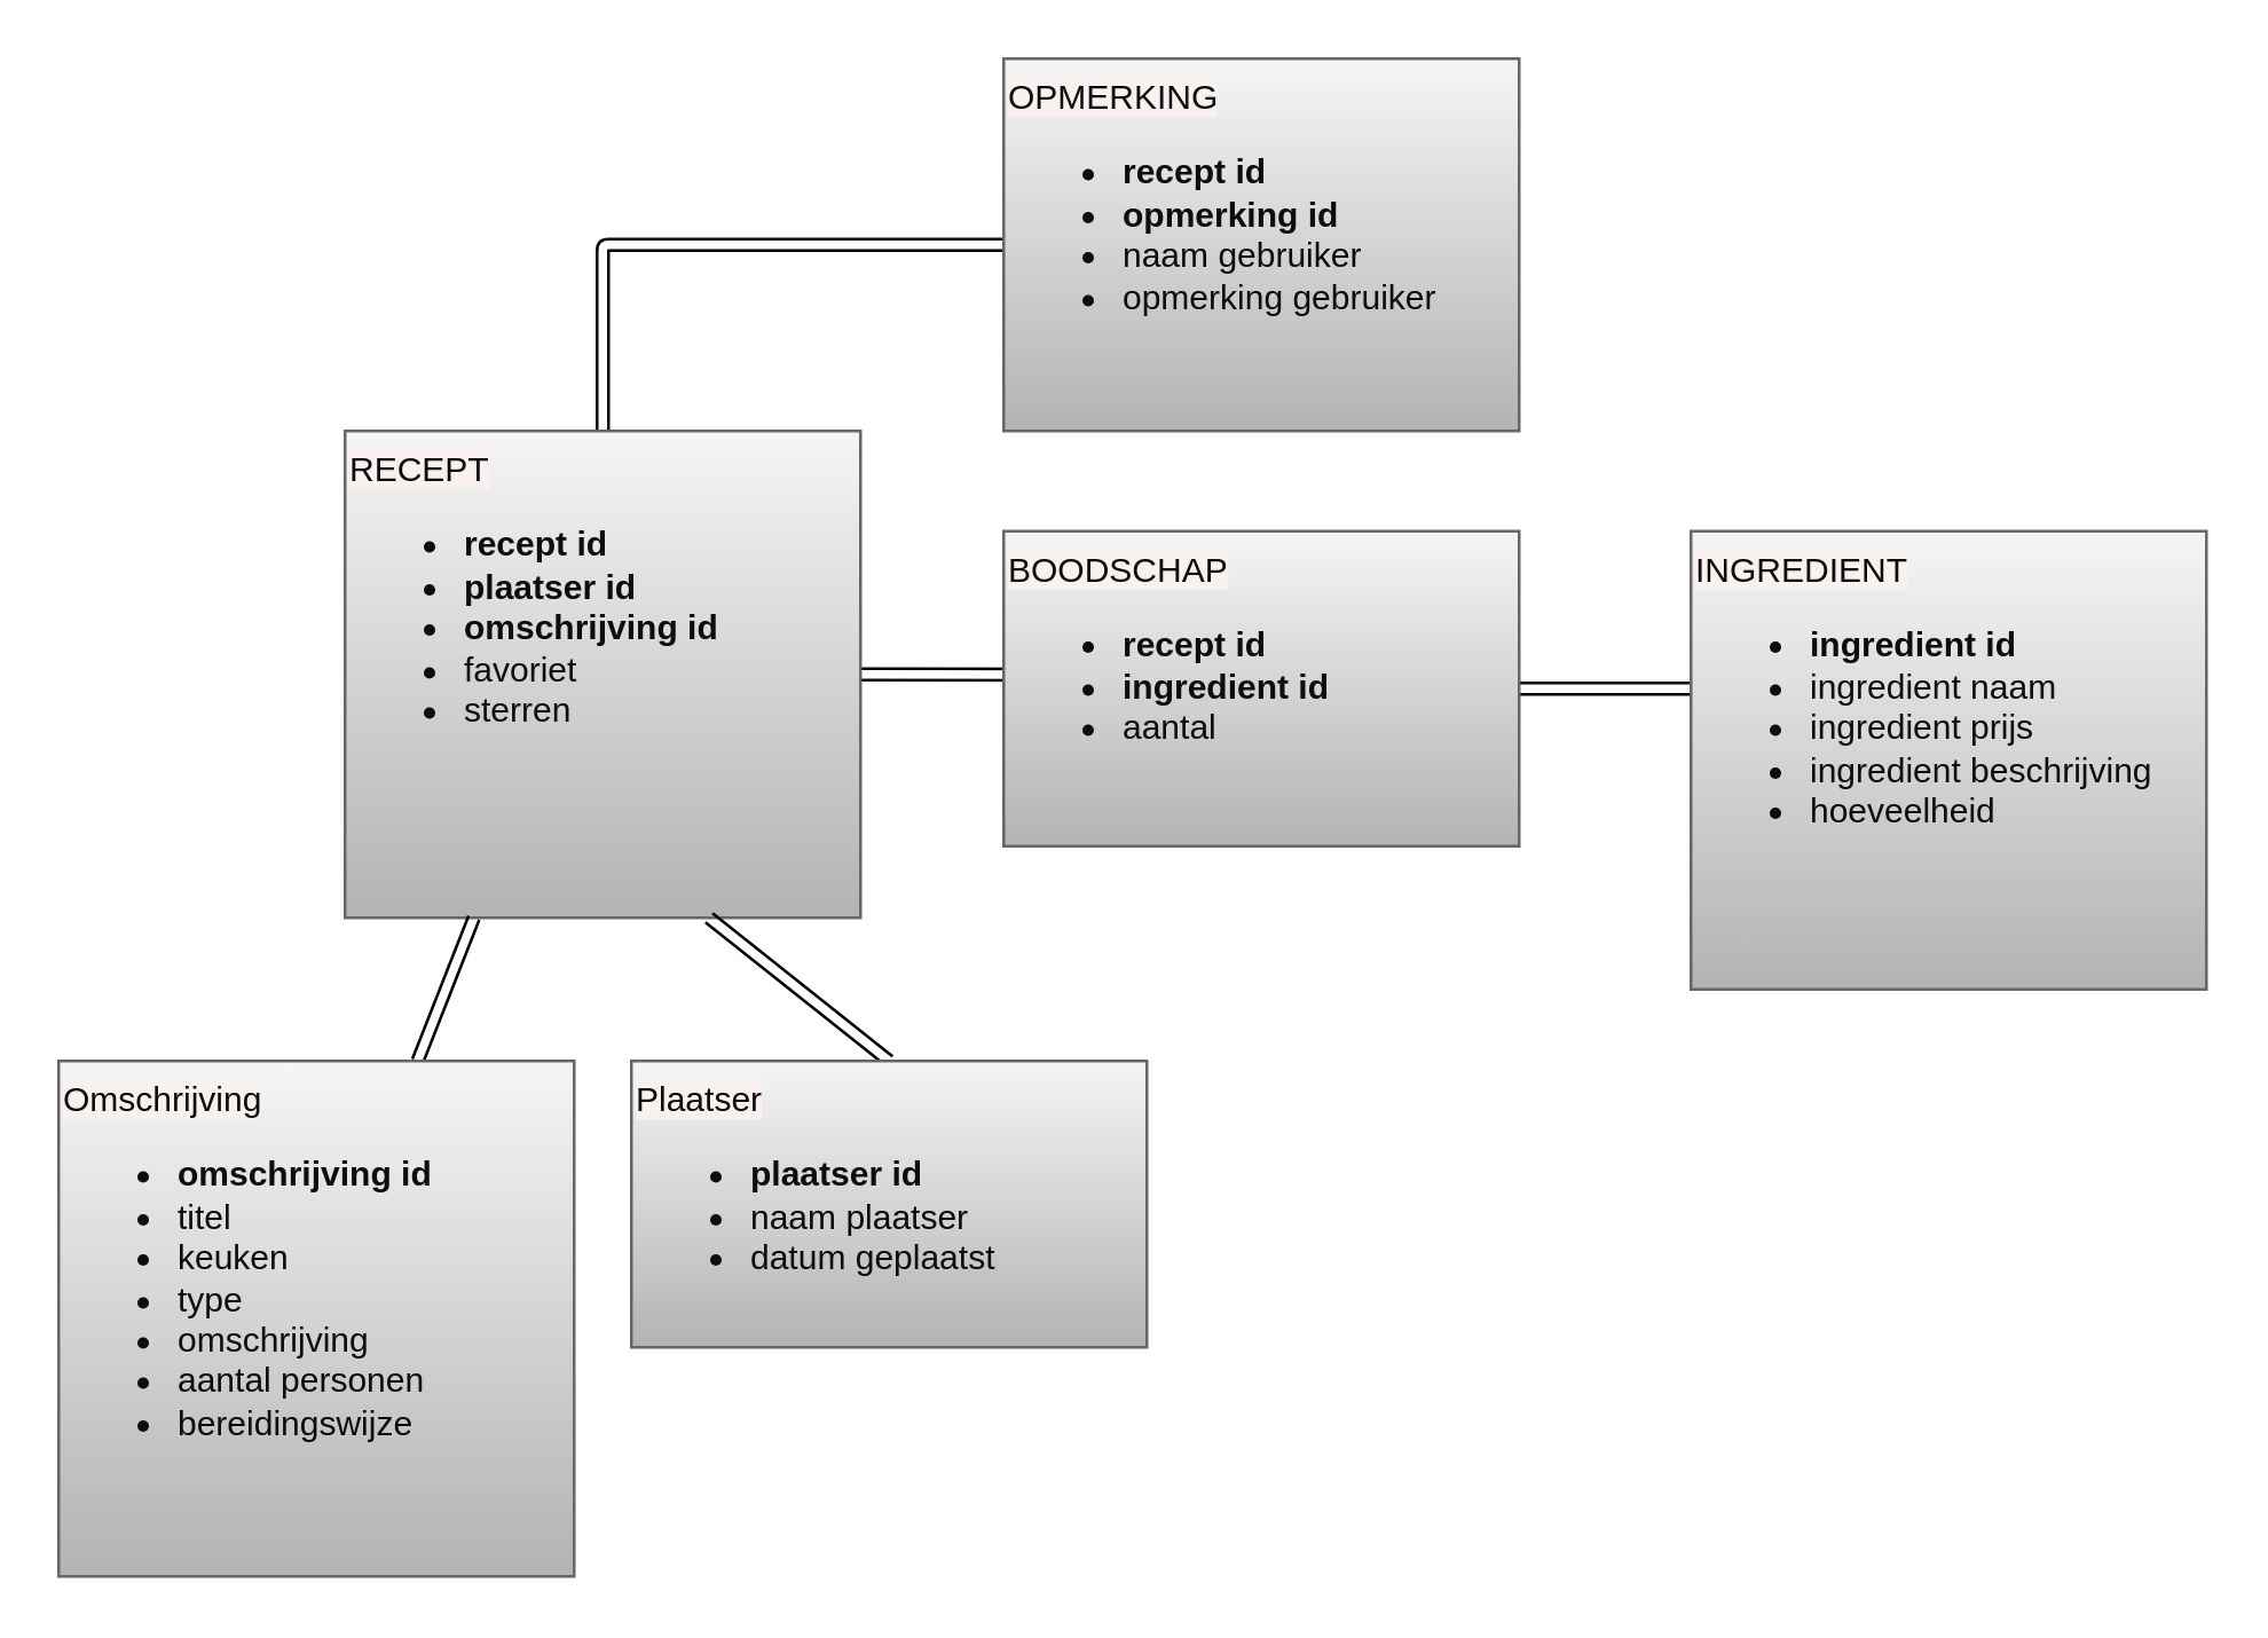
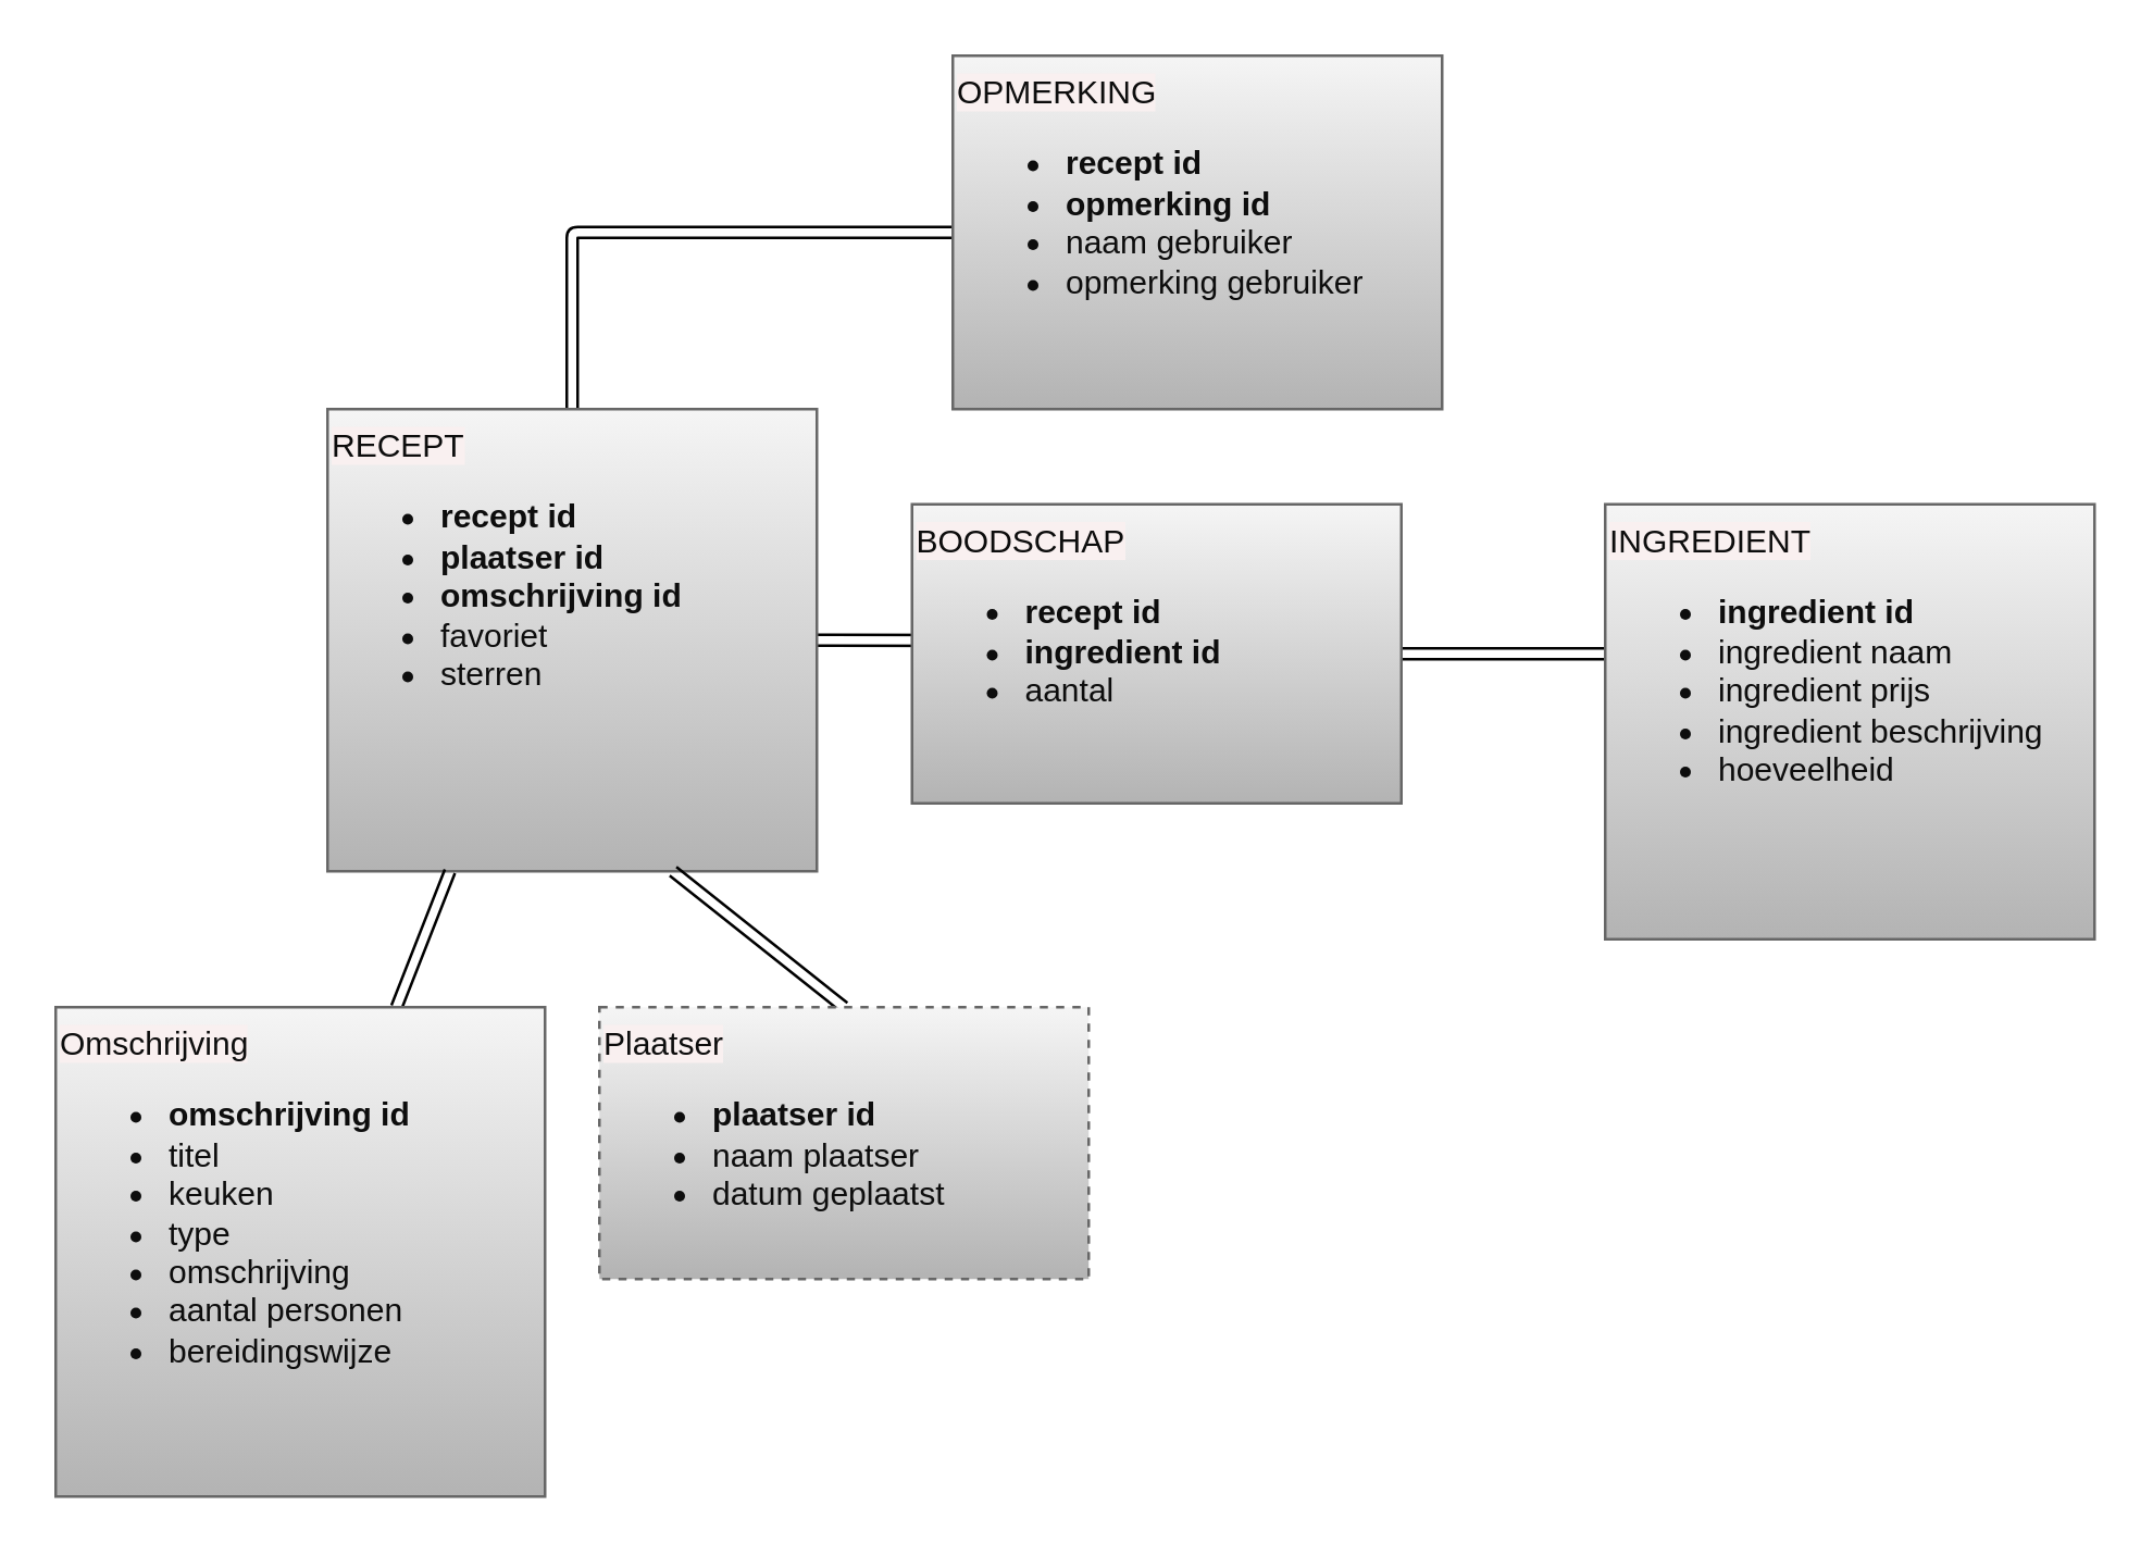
- <mxCell id="6" value="&lt;font color=&quot;#0d0d0d&quot;&gt;&lt;span style=&quot;background-color: rgb(249, 240, 240);&quot;&gt;BOODSCHAP&lt;br&gt;&lt;ul&gt;&lt;li&gt;&lt;b&gt;recept id&lt;/b&gt;&lt;b&gt;&amp;nbsp;&lt;/b&gt;&lt;/li&gt;&lt;li&gt;&lt;b&gt;ingredient id&lt;/b&gt;&lt;/li&gt;&lt;li&gt;aantal&lt;/li&gt;&lt;/ul&gt;&lt;/span&gt;&lt;/font&gt;" style="rounded=0;whiteSpace=wrap;html=1;fillColor=#f5f5f5;gradientColor=#b3b3b3;strokeColor=#666666;align=left;verticalAlign=top;" vertex="1" parent="1"><mxGeometry x="350" y="185" width="180" height="110" as="geometry" /></mxCell>
+ <mxCell id="6" value="&lt;font color=&quot;#0d0d0d&quot;&gt;&lt;span style=&quot;background-color: rgb(249, 240, 240);&quot;&gt;BOODSCHAP&lt;br&gt;&lt;ul&gt;&lt;li&gt;&lt;b&gt;recept id&lt;/b&gt;&lt;b&gt;&amp;nbsp;&lt;/b&gt;&lt;/li&gt;&lt;li&gt;&lt;b&gt;ingredient id&lt;/b&gt;&lt;/li&gt;&lt;li&gt;aantal&lt;/li&gt;&lt;/ul&gt;&lt;/span&gt;&lt;/font&gt;" style="rounded=0;whiteSpace=wrap;html=1;fillColor=#f5f5f5;gradientColor=#b3b3b3;strokeColor=#666666;align=left;verticalAlign=top;" vertex="1" parent="1"><mxGeometry x="335" y="185" width="180" height="110" as="geometry" /></mxCell>
- <mxCell id="12" value="&lt;font color=&quot;#0d0d0d&quot;&gt;&lt;span style=&quot;background-color: rgb(249, 240, 240);&quot;&gt;Plaatser&lt;br&gt;&lt;ul&gt;&lt;li&gt;&lt;b&gt;plaatser id&lt;/b&gt;&lt;br&gt;&lt;/li&gt;&lt;li&gt;naam plaatser&lt;/li&gt;&lt;li&gt;datum geplaatst&lt;/li&gt;&lt;/ul&gt;&lt;/span&gt;&lt;/font&gt;" style="rounded=0;whiteSpace=wrap;html=1;fillColor=#f5f5f5;gradientColor=#b3b3b3;strokeColor=#666666;align=left;verticalAlign=top;" vertex="1" parent="1"><mxGeometry x="220" y="370" width="180" height="100" as="geometry" /></mxCell>
+ <mxCell id="12" value="&lt;font color=&quot;#0d0d0d&quot;&gt;&lt;span style=&quot;background-color: rgb(249, 240, 240);&quot;&gt;Plaatser&lt;br&gt;&lt;ul&gt;&lt;li&gt;&lt;b&gt;plaatser id&lt;/b&gt;&lt;br&gt;&lt;/li&gt;&lt;li&gt;naam plaatser&lt;/li&gt;&lt;li&gt;datum geplaatst&lt;/li&gt;&lt;/ul&gt;&lt;/span&gt;&lt;/font&gt;" style="rounded=0;whiteSpace=wrap;html=1;fillColor=#f5f5f5;gradientColor=#b3b3b3;strokeColor=#666666;align=left;verticalAlign=top;dashed=1;" vertex="1" parent="1"><mxGeometry x="220" y="370" width="180" height="100" as="geometry" /></mxCell>
